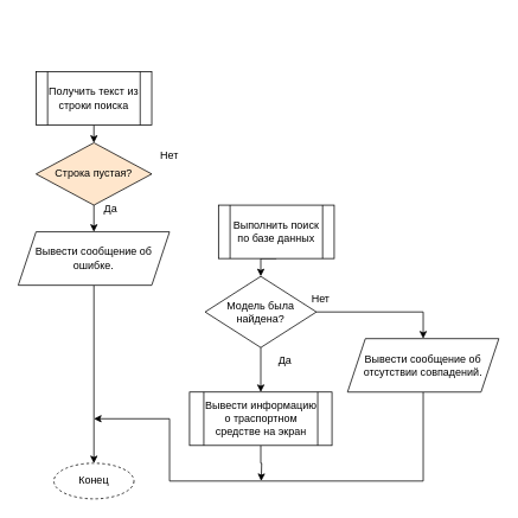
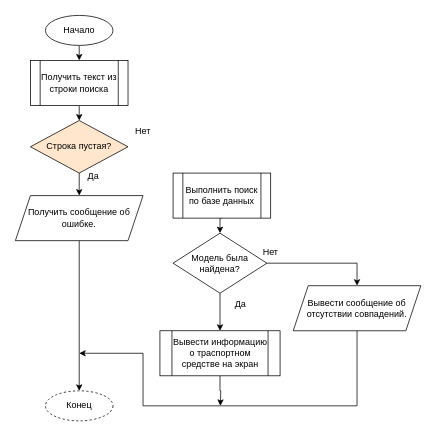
+ <mxCell id="3" value="Начало" style="ellipse;whiteSpace=wrap;html=1;" parent="1" vertex="1"><mxGeometry x="60" y="20" width="90" height="40" as="geometry" /></mxCell>
+ <mxCell id="2" style="edgeStyle=orthogonalEdgeStyle;rounded=0;orthogonalLoop=1;jettySize=auto;html=1;exitX=0.5;exitY=1;exitDx=0;exitDy=0;entryX=0.5;entryY=0;entryDx=0;entryDy=0;" parent="1" source="3" target="6" edge="1"><mxGeometry relative="1" as="geometry" /></mxCell>
- <mxCell id="14" value="Выполнить поиск по базе данных" style="shape=process;whiteSpace=wrap;html=1;backgroundOutline=1;" parent="1" vertex="1"><mxGeometry x="245" y="230" width="130" height="60" as="geometry" /></mxCell>
+ <mxCell id="14" value="Выполнить поиск по базе данных" style="shape=process;whiteSpace=wrap;html=1;backgroundOutline=1;" parent="1" vertex="1"><mxGeometry x="230" y="230" width="130" height="60" as="geometry" /></mxCell>
- <mxCell id="10" value="Вывести сообщение об ошибке." style="shape=parallelogram;perimeter=parallelogramPerimeter;whiteSpace=wrap;html=1;fixedSize=1;" parent="1" vertex="1"><mxGeometry x="20" y="260" width="170" height="60" as="geometry" /></mxCell>
+ <mxCell id="10" value="Получить сообщение об ошибке." style="shape=parallelogram;perimeter=parallelogramPerimeter;whiteSpace=wrap;html=1;fixedSize=1;" parent="1" vertex="1"><mxGeometry x="20" y="260" width="170" height="60" as="geometry" /></mxCell>
